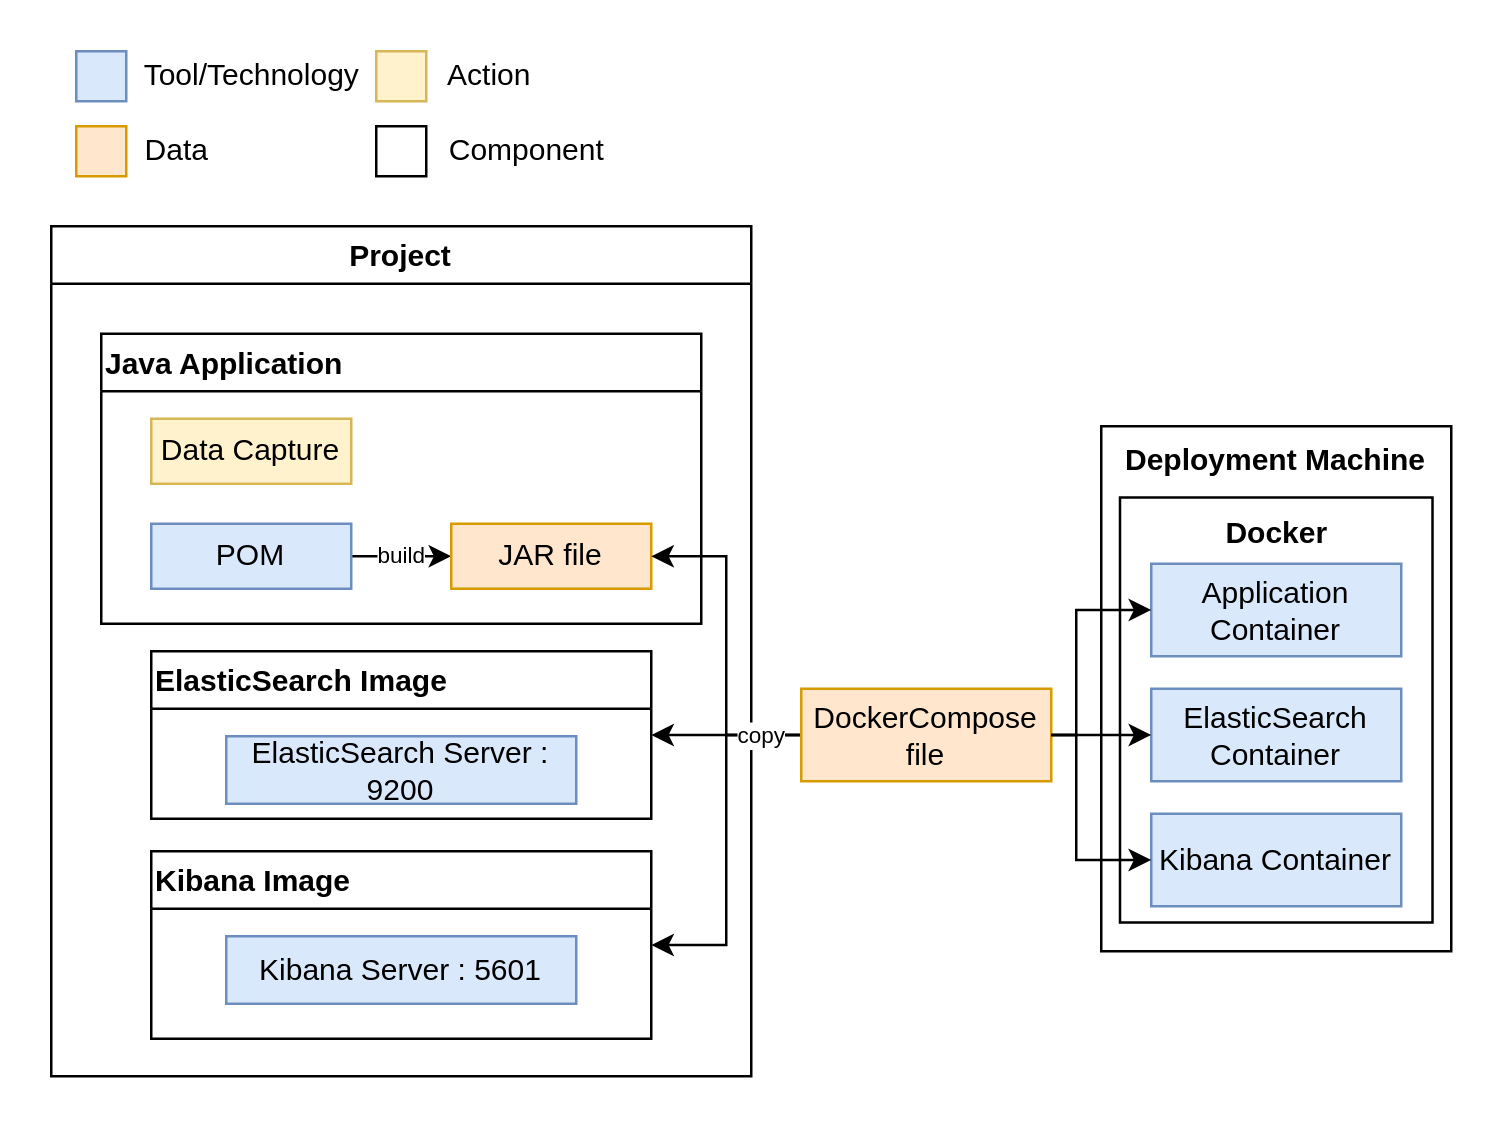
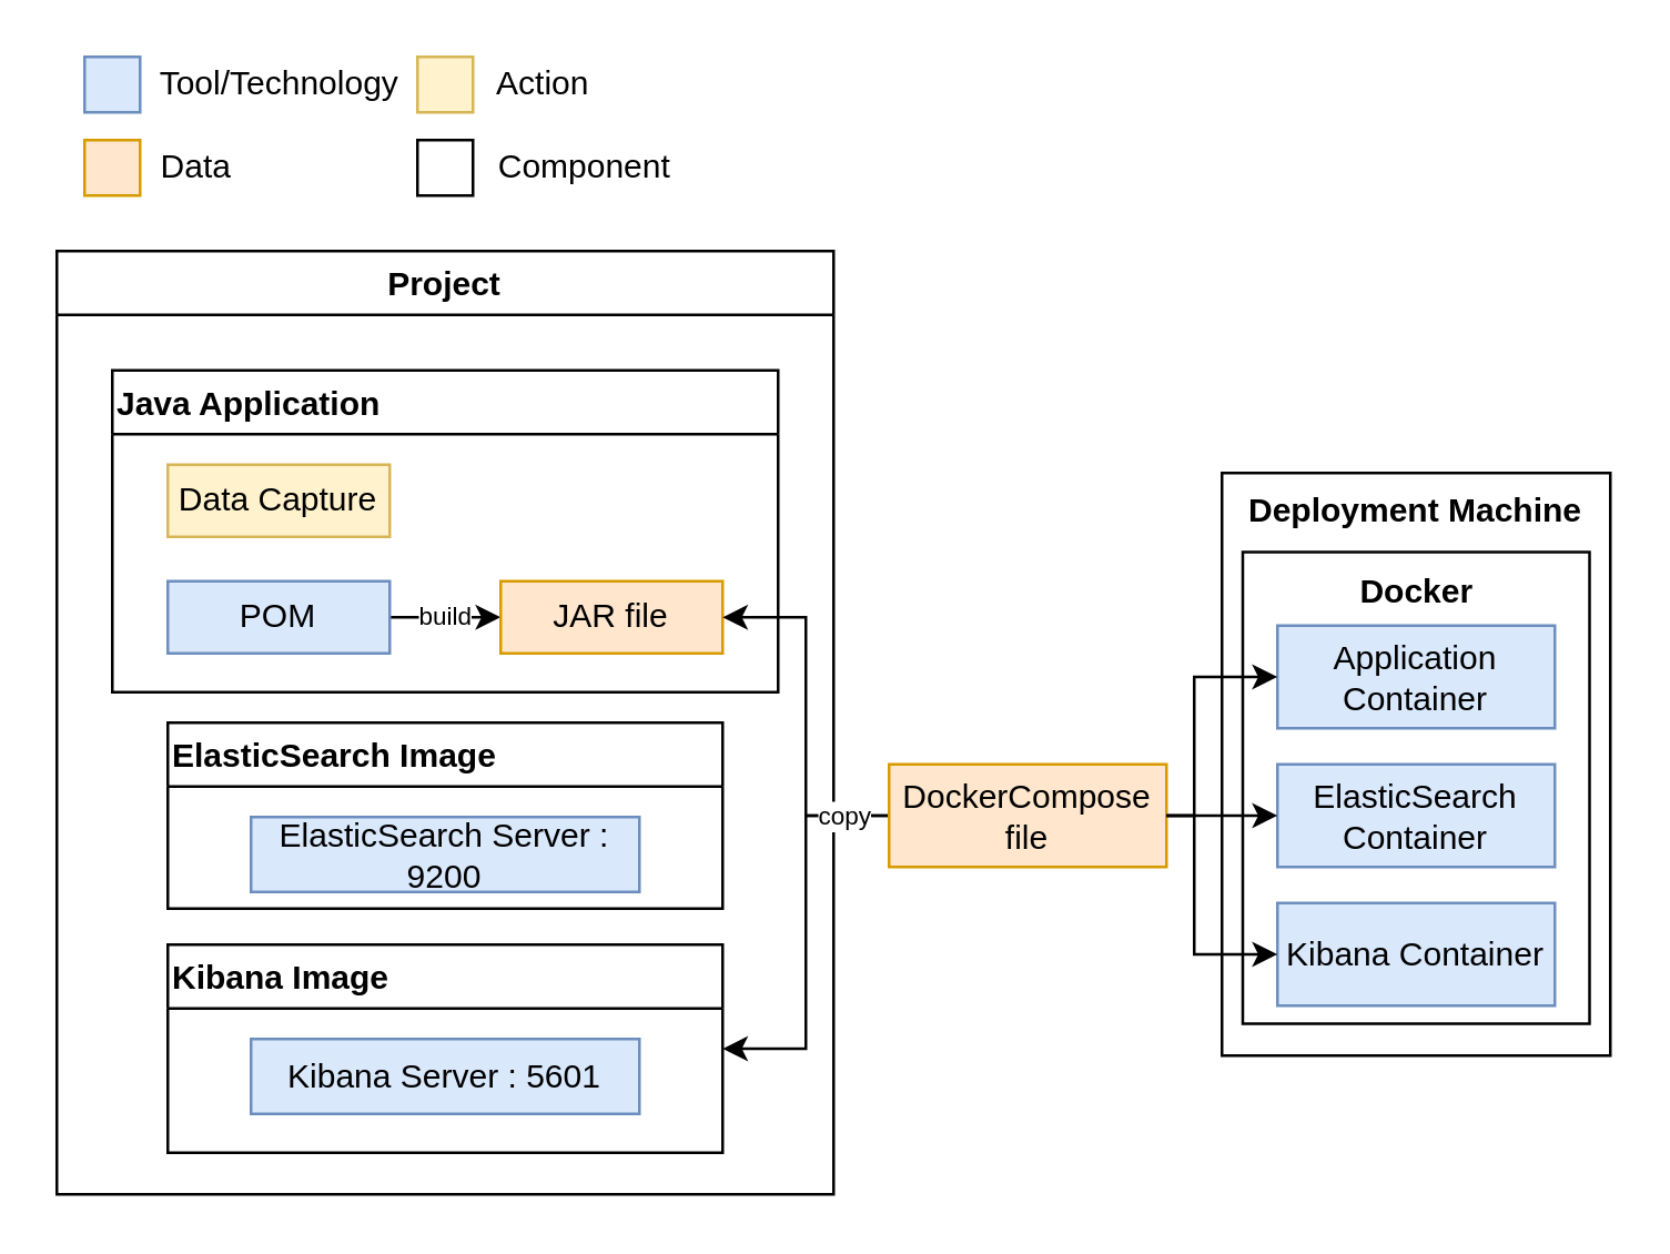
- <mxCell id="22" style="edgeStyle=orthogonalEdgeStyle;rounded=0;orthogonalLoop=1;jettySize=auto;html=1;entryX=1;entryY=0.5;entryDx=0;entryDy=0;fontSize=9;" edge="1" parent="1" source="24" target="11"><mxGeometry relative="1" as="geometry" /></mxCell>
